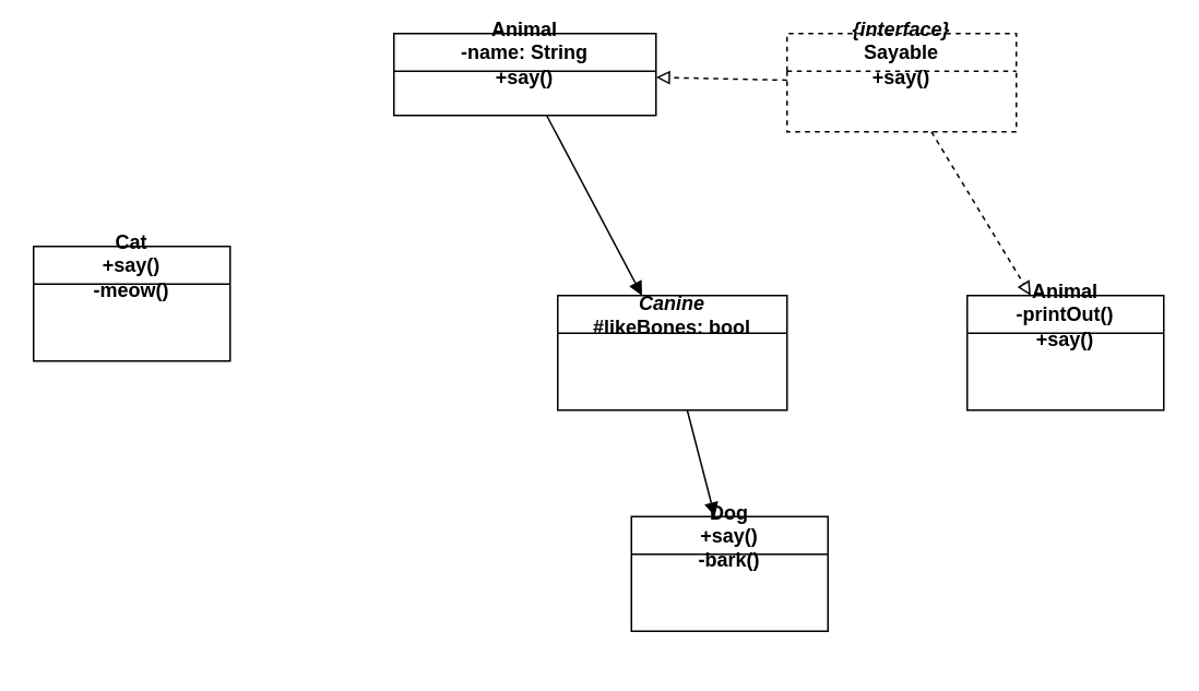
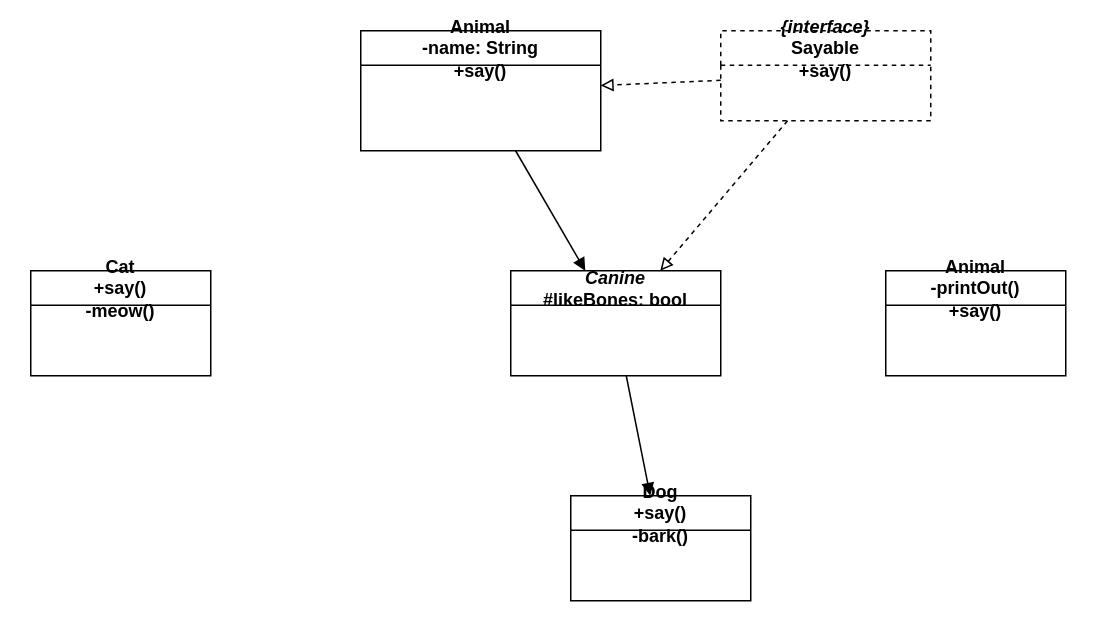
- <mxCell id="2" value="&lt;b&gt;Animal&lt;/b&gt;&lt;br&gt;-name: String&lt;br&gt;+say()" style="swimlane;html=1;whiteSpace=wrap;container=1;recursiveResize=0;" vertex="1" parent="1"><mxGeometry x="240" y="20" width="160" height="50" as="geometry" /></mxCell>
+ <mxCell id="2" value="&lt;b&gt;Animal&lt;/b&gt;&lt;br&gt;-name: String&lt;br&gt;+say()" style="swimlane;html=1;whiteSpace=wrap;container=1;recursiveResize=0;" vertex="1" parent="1"><mxGeometry x="240" y="20" width="160" height="80" as="geometry" /></mxCell>
- <mxCell id="11" style="endArrow=block;endFill=0;dashed=1;html=1;" edge="1" parent="1" source="3" target="7"><mxGeometry relative="1" as="geometry" /></mxCell>
+ <mxCell id="11" style="endArrow=block;endFill=0;dashed=1;html=1;" edge="1" parent="1" source="3" target="5"><mxGeometry relative="1" as="geometry" /></mxCell>
- <mxCell id="4" value="Cat&lt;br&gt;+say()&lt;br&gt;-meow()" style="swimlane;html=1;whiteSpace=wrap;container=1;recursiveResize=0;" vertex="1" parent="1"><mxGeometry x="20" y="150" width="120" height="70" as="geometry" /></mxCell>
+ <mxCell id="4" value="Cat&lt;br&gt;+say()&lt;br&gt;-meow()" style="swimlane;html=1;whiteSpace=wrap;container=1;recursiveResize=0;" vertex="1" parent="1"><mxGeometry x="20" y="180" width="120" height="70" as="geometry" /></mxCell>
- <mxCell id="6" value="Dog&lt;br&gt;+say()&lt;br&gt;-bark()" style="swimlane;html=1;whiteSpace=wrap;container=1;recursiveResize=0;" vertex="1" parent="1"><mxGeometry x="385" y="315" width="120" height="70" as="geometry" /></mxCell>
+ <mxCell id="6" value="Dog&lt;br&gt;+say()&lt;br&gt;-bark()" style="swimlane;html=1;whiteSpace=wrap;container=1;recursiveResize=0;" vertex="1" parent="1"><mxGeometry x="380" y="330" width="120" height="70" as="geometry" /></mxCell>
